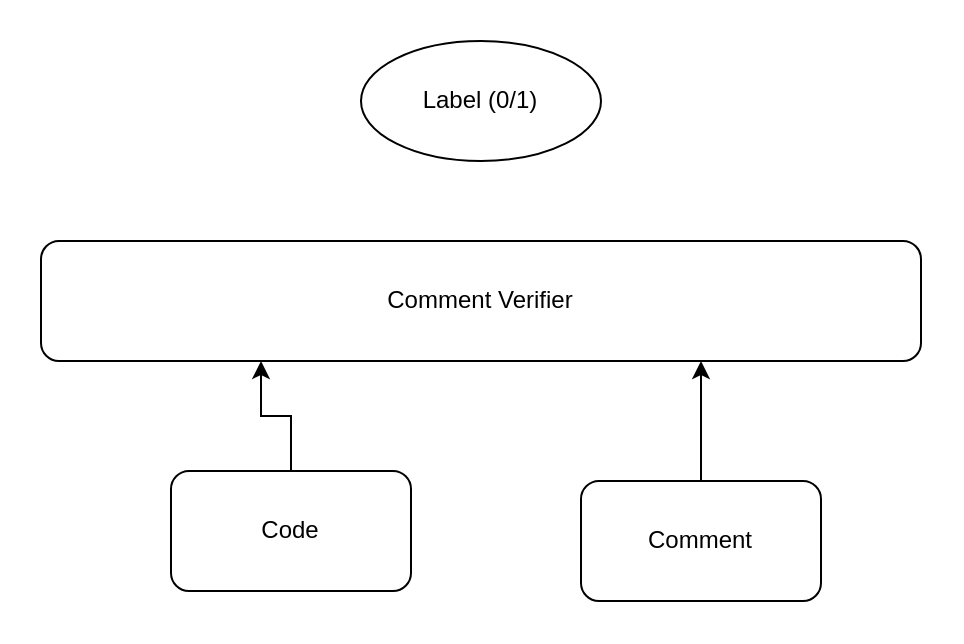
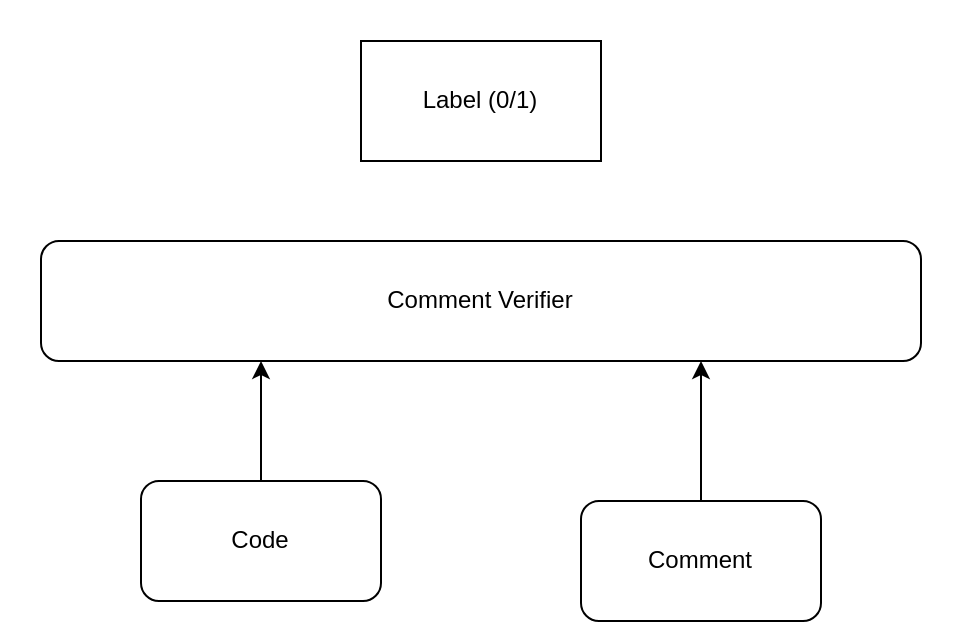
- <mxCell id="7" value="Label (0/1)" style="ellipse;whiteSpace=wrap;html=1;" vertex="1" parent="1"><mxGeometry x="180" y="20" width="120" height="60" as="geometry" /></mxCell>
+ <mxCell id="7" value="Label (0/1)" style="rounded=0;whiteSpace=wrap;html=1;" vertex="1" parent="1"><mxGeometry x="180" y="20" width="120" height="60" as="geometry" /></mxCell>
- <mxCell id="4" value="Code" style="rounded=1;whiteSpace=wrap;html=1;" vertex="1" parent="1"><mxGeometry x="85" y="235" width="120" height="60" as="geometry" /></mxCell>
+ <mxCell id="4" value="Code" style="rounded=1;whiteSpace=wrap;html=1;" vertex="1" parent="1"><mxGeometry x="70" y="240" width="120" height="60" as="geometry" /></mxCell>
- <mxCell id="6" value="Comment" style="rounded=1;whiteSpace=wrap;html=1;" vertex="1" parent="1"><mxGeometry x="290" y="240" width="120" height="60" as="geometry" /></mxCell>
+ <mxCell id="6" value="Comment" style="rounded=1;whiteSpace=wrap;html=1;" vertex="1" parent="1"><mxGeometry x="290" y="250" width="120" height="60" as="geometry" /></mxCell>
